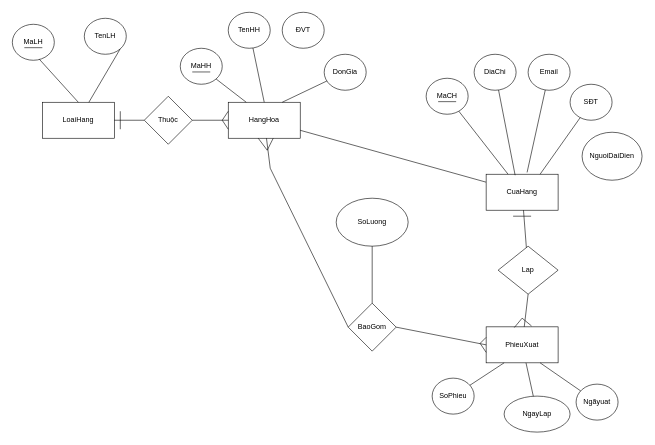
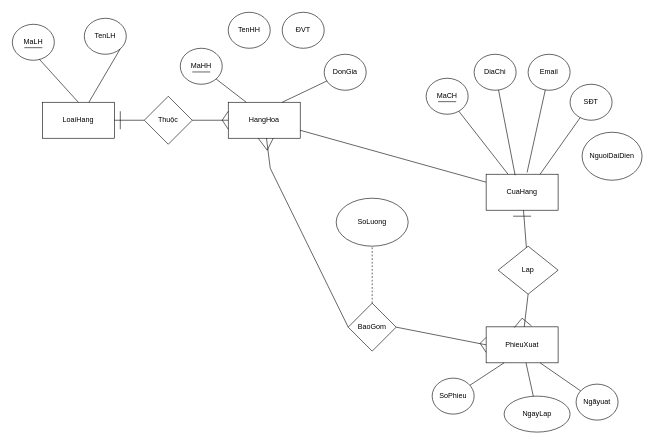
- <mxCell id="15" value="" style="endArrow=none;html=1;rounded=0;exitX=0.5;exitY=0;exitDx=0;exitDy=0;" edge="1" parent="1" source="4" target="8"><mxGeometry width="50" height="50" relative="1" as="geometry"><mxPoint x="472.5" y="146" as="sourcePoint" /><mxPoint x="407.5" y="74" as="targetPoint" /></mxGeometry></mxCell>
- <mxCell id="34" value="" style="endArrow=none;html=1;rounded=0;entryX=0.5;entryY=1;entryDx=0;entryDy=0;" edge="1" parent="1" source="33" target="31"><mxGeometry width="50" height="50" relative="1" as="geometry"><mxPoint x="520" y="400" as="sourcePoint" /><mxPoint x="570" y="350" as="targetPoint" /></mxGeometry></mxCell>
+ <mxCell id="34" value="" style="endArrow=none;html=1;rounded=0;entryX=0.5;entryY=1;entryDx=0;entryDy=0;dashed=1;" edge="1" parent="1" source="33" target="31"><mxGeometry width="50" height="50" relative="1" as="geometry"><mxPoint x="520" y="400" as="sourcePoint" /><mxPoint x="570" y="350" as="targetPoint" /></mxGeometry></mxCell>
